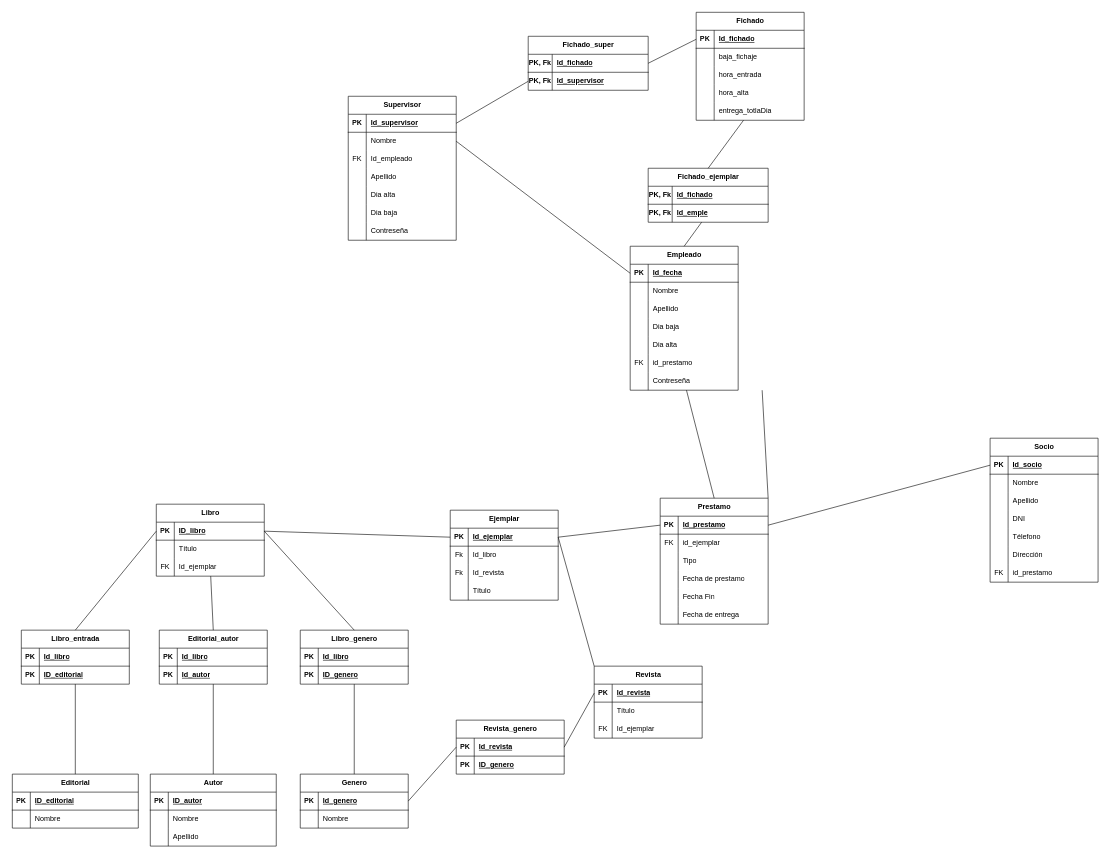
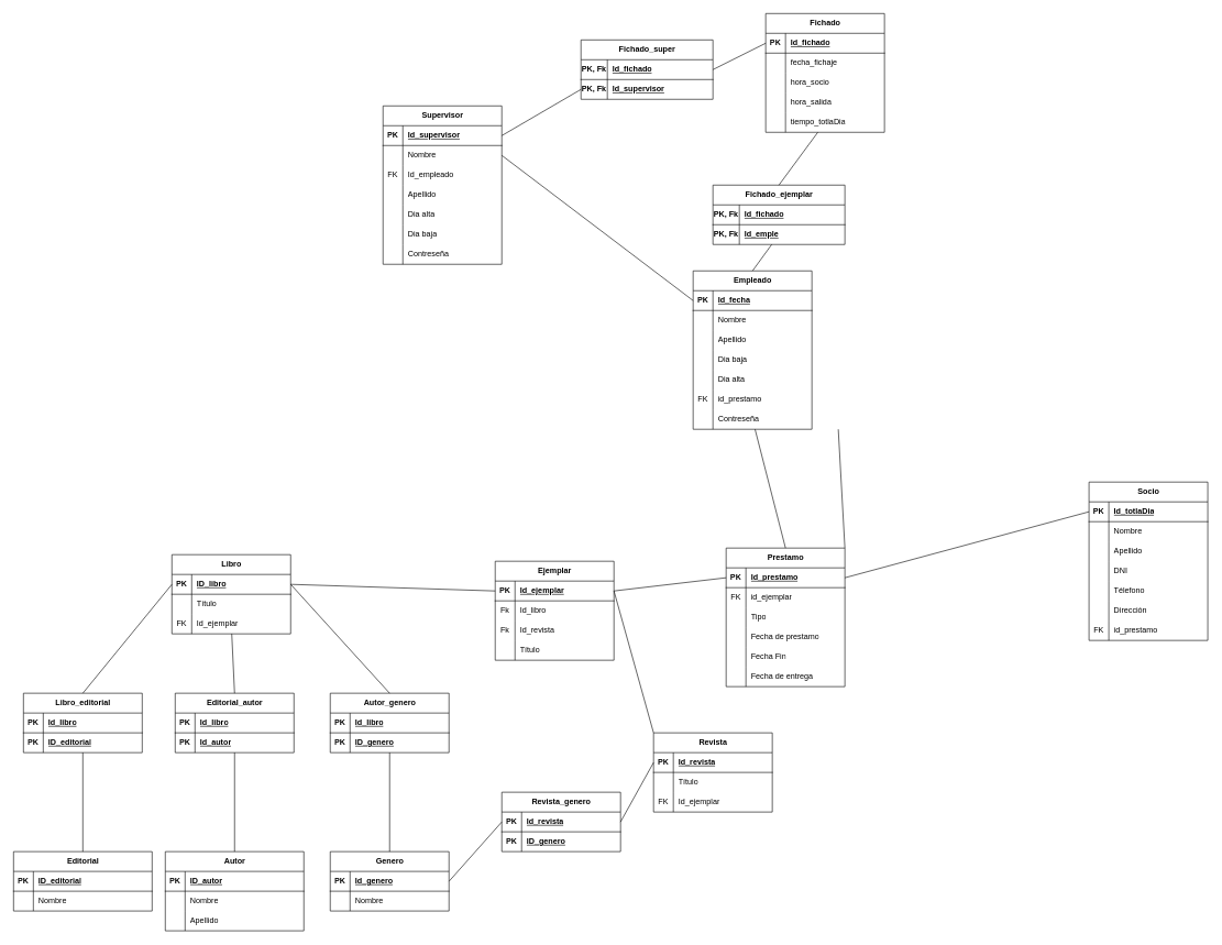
- <mxCell id="169" value="baja_fichaje" style="shape=partialRectangle;connectable=0;fillColor=none;top=0;left=0;bottom=0;right=0;align=left;spacingLeft=6;overflow=hidden;whiteSpace=wrap;html=1;" vertex="1" parent="167"><mxGeometry x="30" width="150" height="30" as="geometry"><mxRectangle width="150" height="30" as="alternateBounds" /></mxGeometry></mxCell>
+ <mxCell id="169" value="fecha_fichaje" style="shape=partialRectangle;connectable=0;fillColor=none;top=0;left=0;bottom=0;right=0;align=left;spacingLeft=6;overflow=hidden;whiteSpace=wrap;html=1;" vertex="1" parent="167"><mxGeometry x="30" width="150" height="30" as="geometry"><mxRectangle width="150" height="30" as="alternateBounds" /></mxGeometry></mxCell>
- <mxCell id="172" value="hora_entrada" style="shape=partialRectangle;connectable=0;fillColor=none;top=0;left=0;bottom=0;right=0;align=left;spacingLeft=6;overflow=hidden;whiteSpace=wrap;html=1;" vertex="1" parent="170"><mxGeometry x="30" width="150" height="30" as="geometry"><mxRectangle width="150" height="30" as="alternateBounds" /></mxGeometry></mxCell>
+ <mxCell id="172" value="hora_socio" style="shape=partialRectangle;connectable=0;fillColor=none;top=0;left=0;bottom=0;right=0;align=left;spacingLeft=6;overflow=hidden;whiteSpace=wrap;html=1;" vertex="1" parent="170"><mxGeometry x="30" width="150" height="30" as="geometry"><mxRectangle width="150" height="30" as="alternateBounds" /></mxGeometry></mxCell>
- <mxCell id="175" value="hora_alta" style="shape=partialRectangle;connectable=0;fillColor=none;top=0;left=0;bottom=0;right=0;align=left;spacingLeft=6;overflow=hidden;whiteSpace=wrap;html=1;" vertex="1" parent="173"><mxGeometry x="30" width="150" height="30" as="geometry"><mxRectangle width="150" height="30" as="alternateBounds" /></mxGeometry></mxCell>
+ <mxCell id="175" value="hora_salida" style="shape=partialRectangle;connectable=0;fillColor=none;top=0;left=0;bottom=0;right=0;align=left;spacingLeft=6;overflow=hidden;whiteSpace=wrap;html=1;" vertex="1" parent="173"><mxGeometry x="30" width="150" height="30" as="geometry"><mxRectangle width="150" height="30" as="alternateBounds" /></mxGeometry></mxCell>
- <mxCell id="178" value="entrega_totlaDia" style="shape=partialRectangle;connectable=0;fillColor=none;top=0;left=0;bottom=0;right=0;align=left;spacingLeft=6;overflow=hidden;whiteSpace=wrap;html=1;" vertex="1" parent="176"><mxGeometry x="30" width="150" height="30" as="geometry"><mxRectangle width="150" height="30" as="alternateBounds" /></mxGeometry></mxCell>
+ <mxCell id="178" value="tiempo_totlaDia" style="shape=partialRectangle;connectable=0;fillColor=none;top=0;left=0;bottom=0;right=0;align=left;spacingLeft=6;overflow=hidden;whiteSpace=wrap;html=1;" vertex="1" parent="176"><mxGeometry x="30" width="150" height="30" as="geometry"><mxRectangle width="150" height="30" as="alternateBounds" /></mxGeometry></mxCell>
- <mxCell id="120" value="Id_socio" style="shape=partialRectangle;connectable=0;fillColor=none;top=0;left=0;bottom=0;right=0;align=left;spacingLeft=6;fontStyle=5;overflow=hidden;whiteSpace=wrap;html=1;" vertex="1" parent="118"><mxGeometry x="30" width="150" height="30" as="geometry"><mxRectangle width="150" height="30" as="alternateBounds" /></mxGeometry></mxCell>
+ <mxCell id="120" value="Id_totlaDia" style="shape=partialRectangle;connectable=0;fillColor=none;top=0;left=0;bottom=0;right=0;align=left;spacingLeft=6;fontStyle=5;overflow=hidden;whiteSpace=wrap;html=1;" vertex="1" parent="118"><mxGeometry x="30" width="150" height="30" as="geometry"><mxRectangle width="150" height="30" as="alternateBounds" /></mxGeometry></mxCell>
- <mxCell id="50" value="Libro_entrada" style="shape=table;startSize=30;container=1;collapsible=1;childLayout=tableLayout;fixedRows=1;rowLines=0;fontStyle=1;align=center;resizeLast=1;html=1;" vertex="1" parent="1"><mxGeometry x="35" y="1050" width="180" height="90" as="geometry" /></mxCell>
+ <mxCell id="50" value="Libro_editorial" style="shape=table;startSize=30;container=1;collapsible=1;childLayout=tableLayout;fixedRows=1;rowLines=0;fontStyle=1;align=center;resizeLast=1;html=1;" vertex="1" parent="1"><mxGeometry x="35" y="1050" width="180" height="90" as="geometry" /></mxCell>
- <mxCell id="36" value="Libro_genero" style="shape=table;startSize=30;container=1;collapsible=1;childLayout=tableLayout;fixedRows=1;rowLines=0;fontStyle=1;align=center;resizeLast=1;html=1;" vertex="1" parent="1"><mxGeometry x="500" y="1050" width="180" height="90" as="geometry" /></mxCell>
+ <mxCell id="36" value="Autor_genero" style="shape=table;startSize=30;container=1;collapsible=1;childLayout=tableLayout;fixedRows=1;rowLines=0;fontStyle=1;align=center;resizeLast=1;html=1;" vertex="1" parent="1"><mxGeometry x="500" y="1050" width="180" height="90" as="geometry" /></mxCell>
